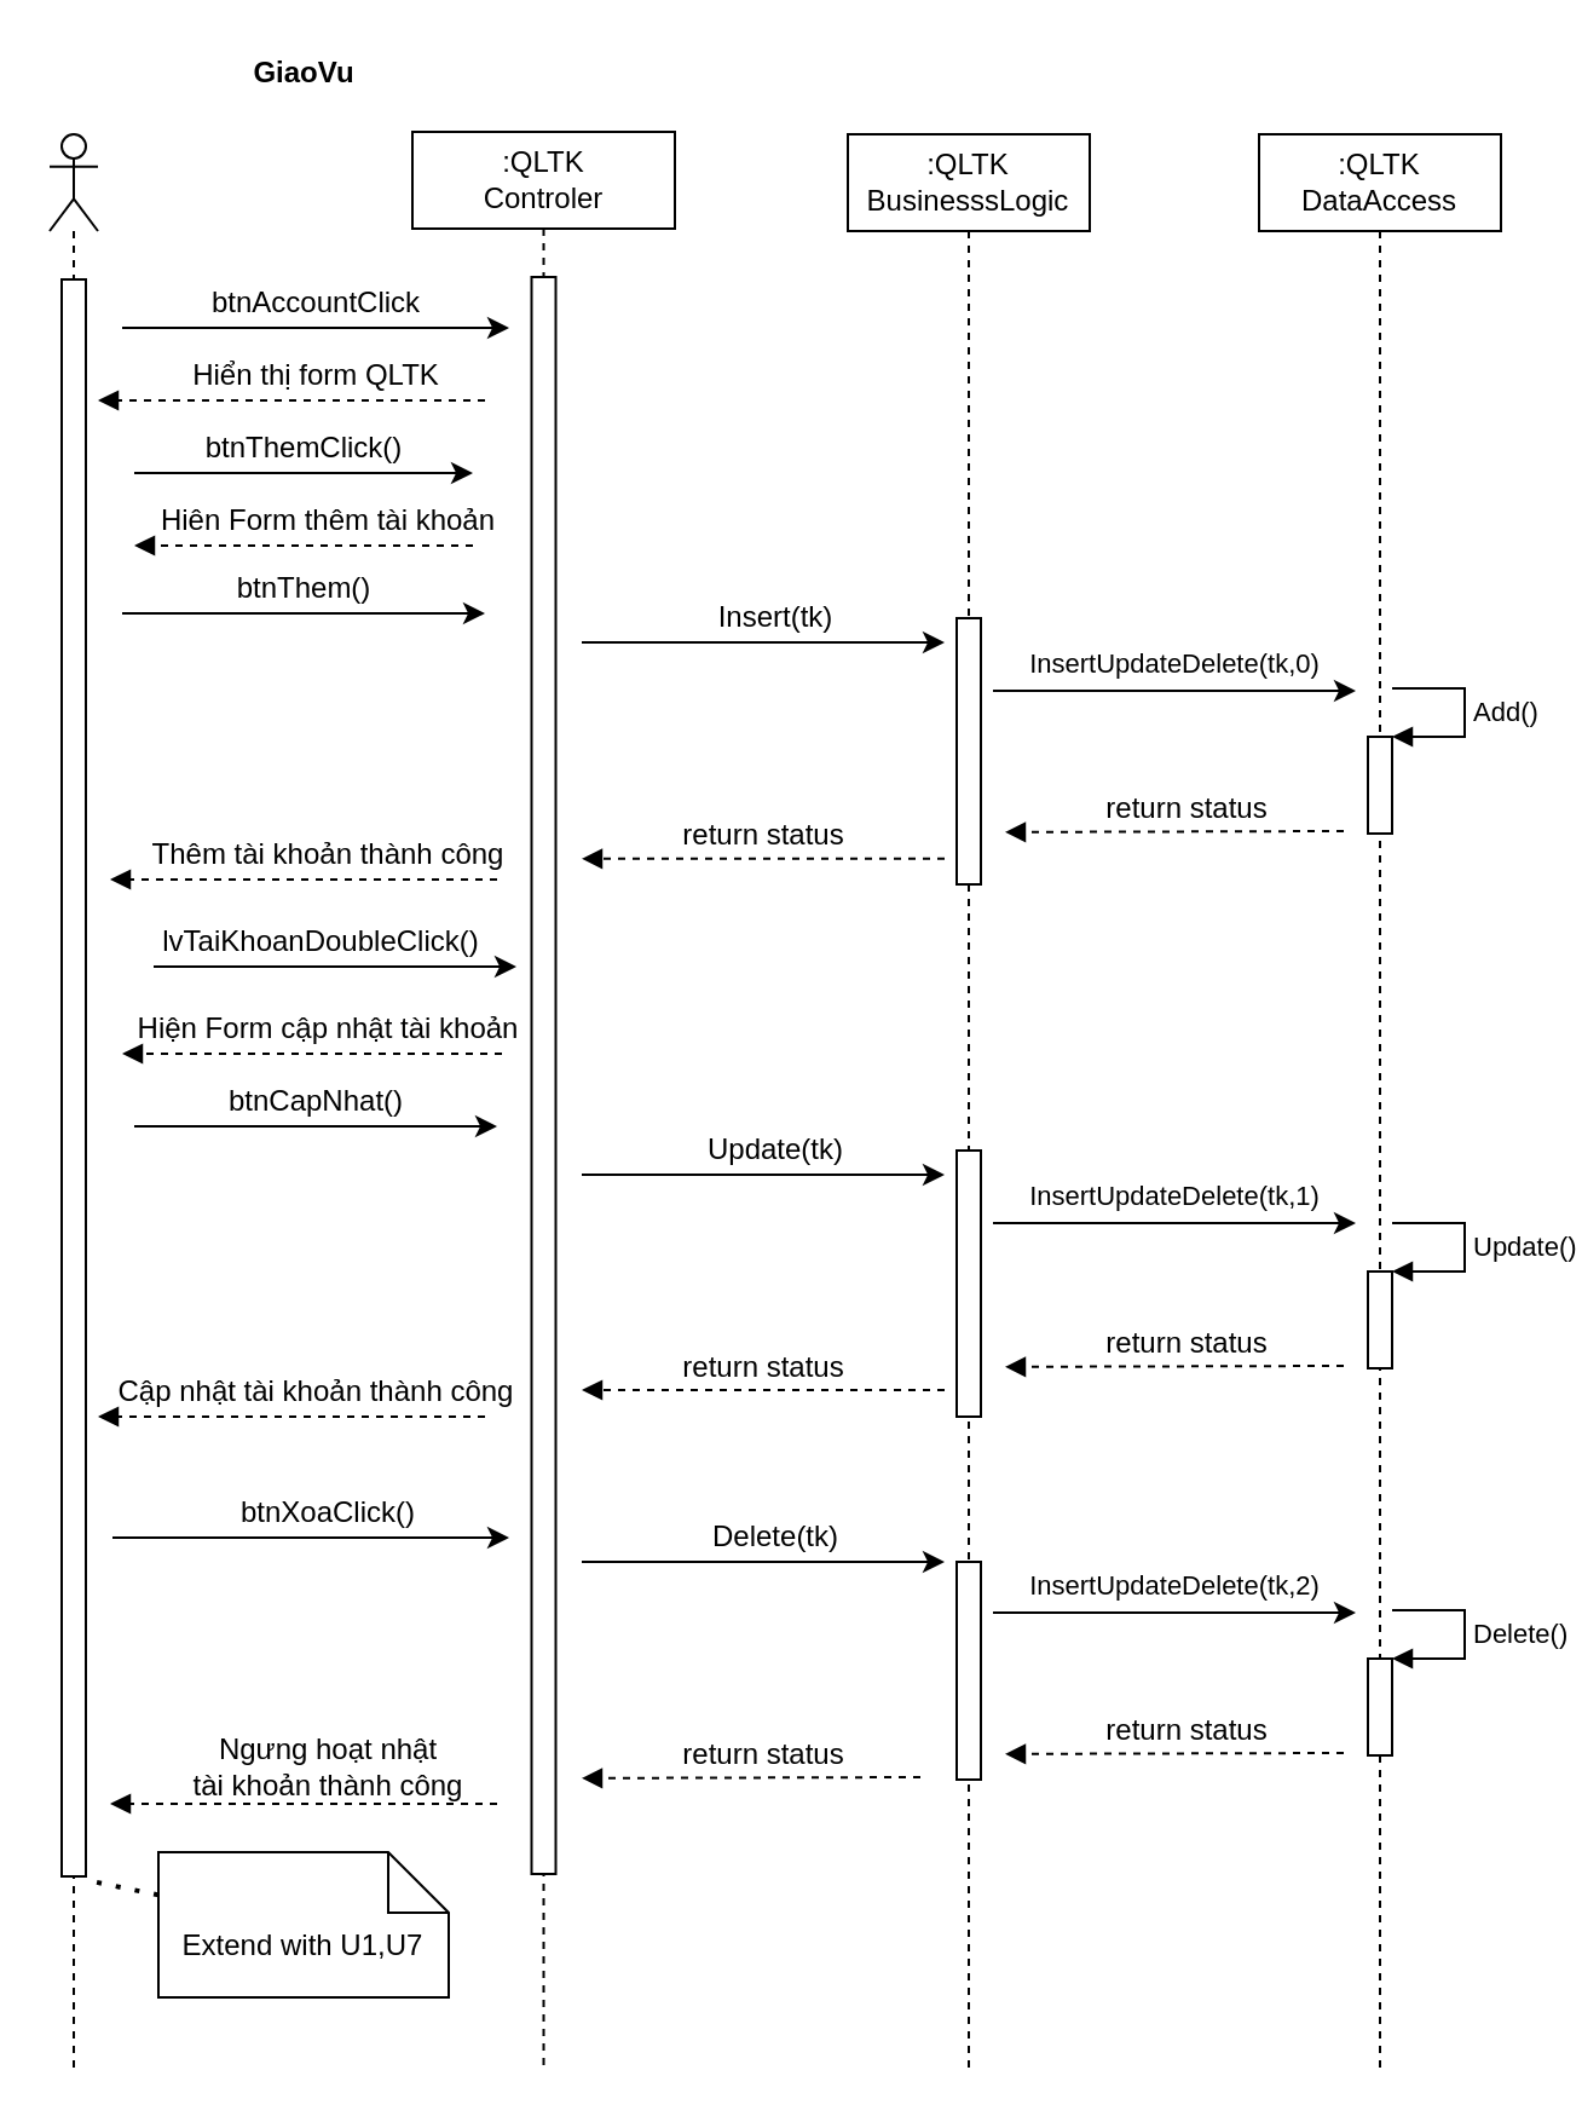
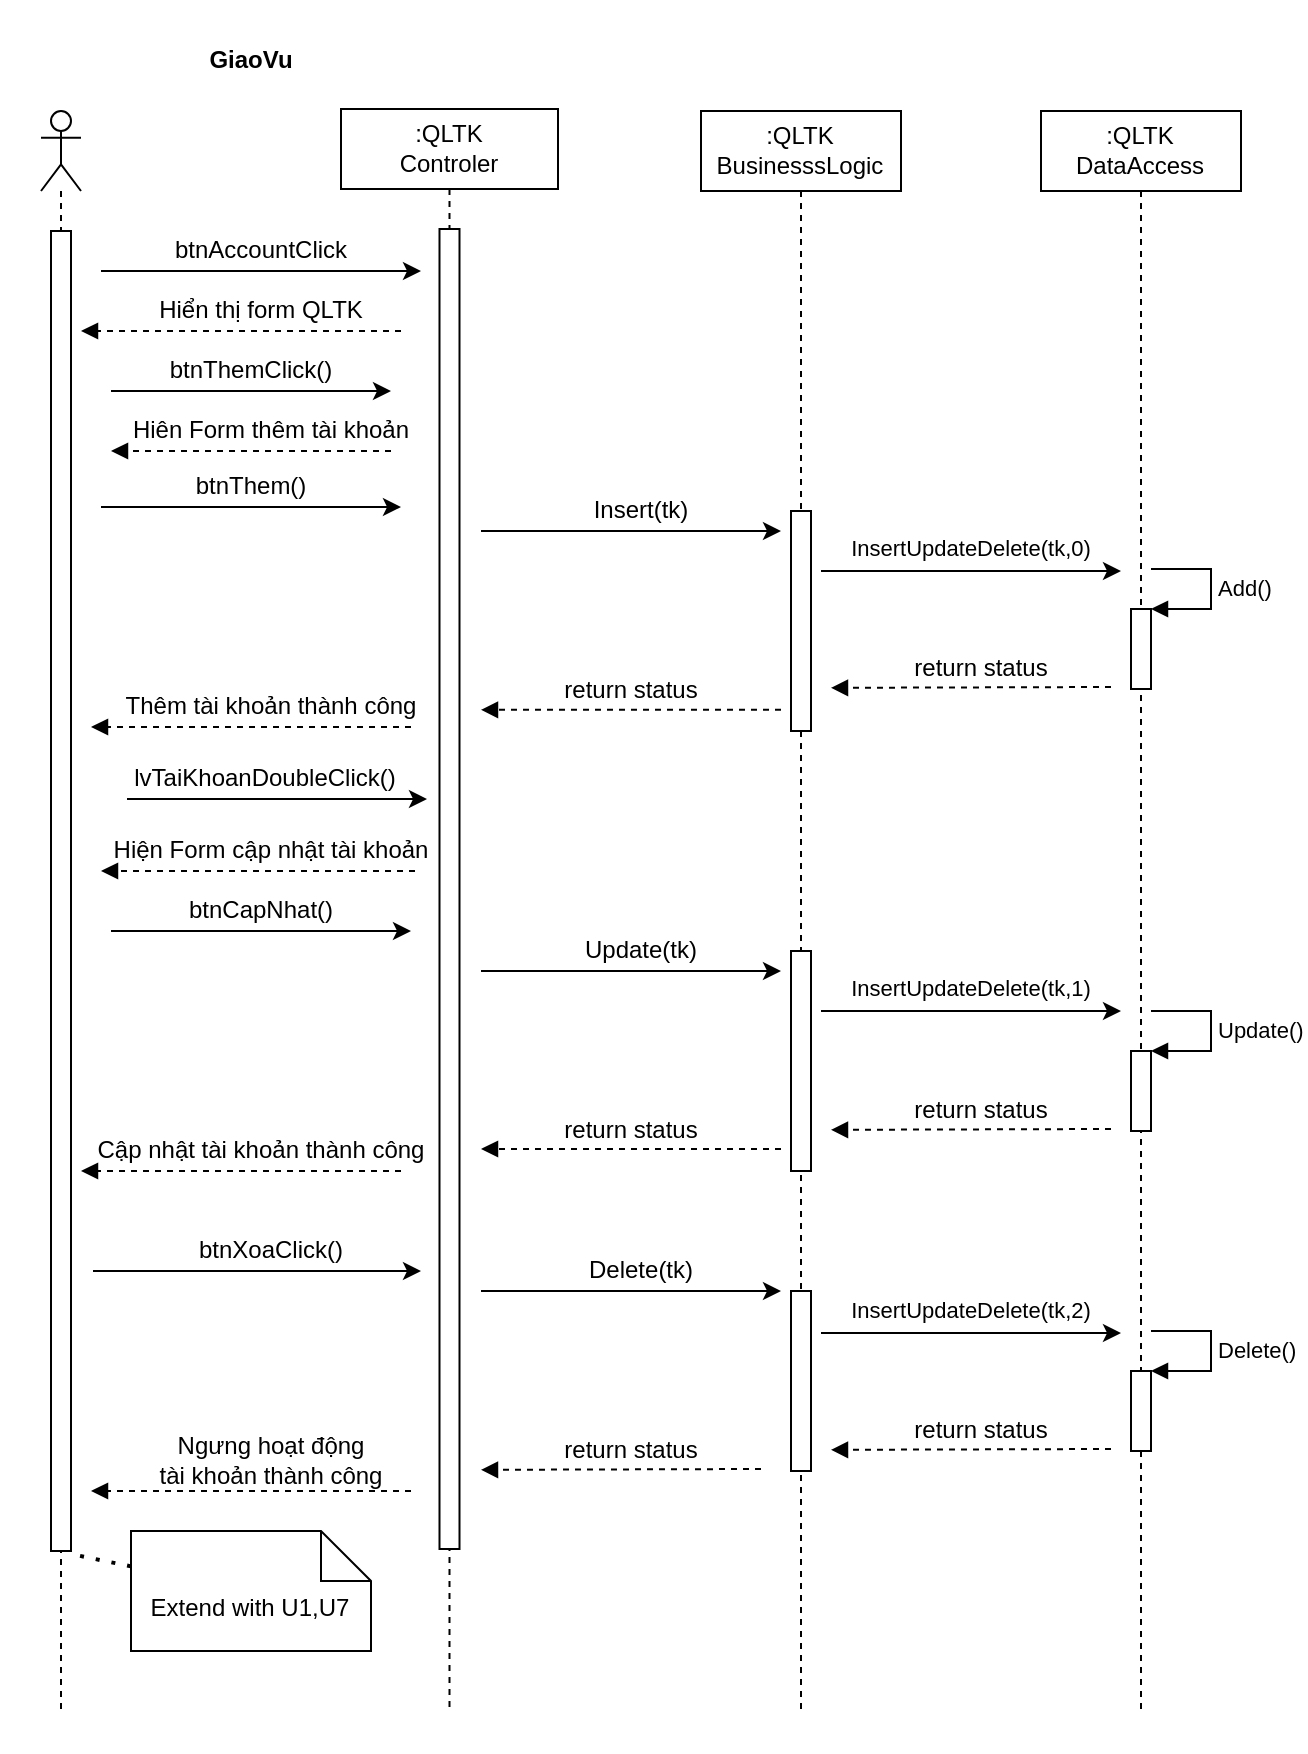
- <mxCell id="20" value="Ngưng hoạt nhật &lt;br&gt;tài khoản thành công" style="text;html=1;align=center;verticalAlign=middle;resizable=0;points=[];autosize=1;strokeColor=none;fillColor=none;" parent="5" vertex="1"><mxGeometry x="-100" y="661" width="130" height="30" as="geometry" /></mxCell>
+ <mxCell id="20" value="Ngưng hoạt động &lt;br&gt;tài khoản thành công" style="text;html=1;align=center;verticalAlign=middle;resizable=0;points=[];autosize=1;strokeColor=none;fillColor=none;" parent="5" vertex="1"><mxGeometry x="-100" y="661" width="130" height="30" as="geometry" /></mxCell>
